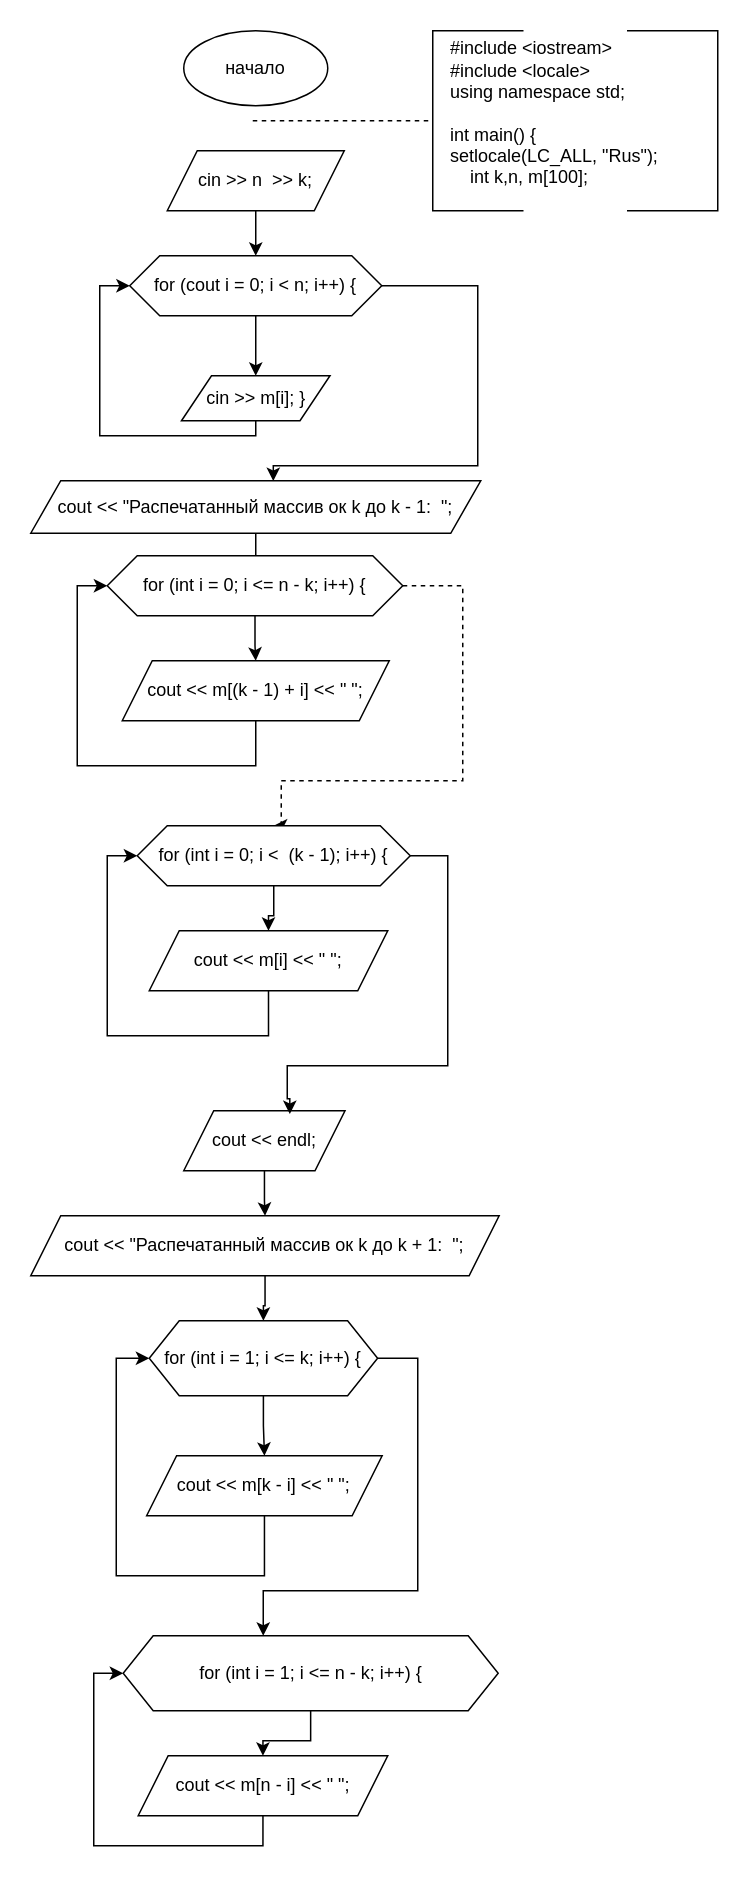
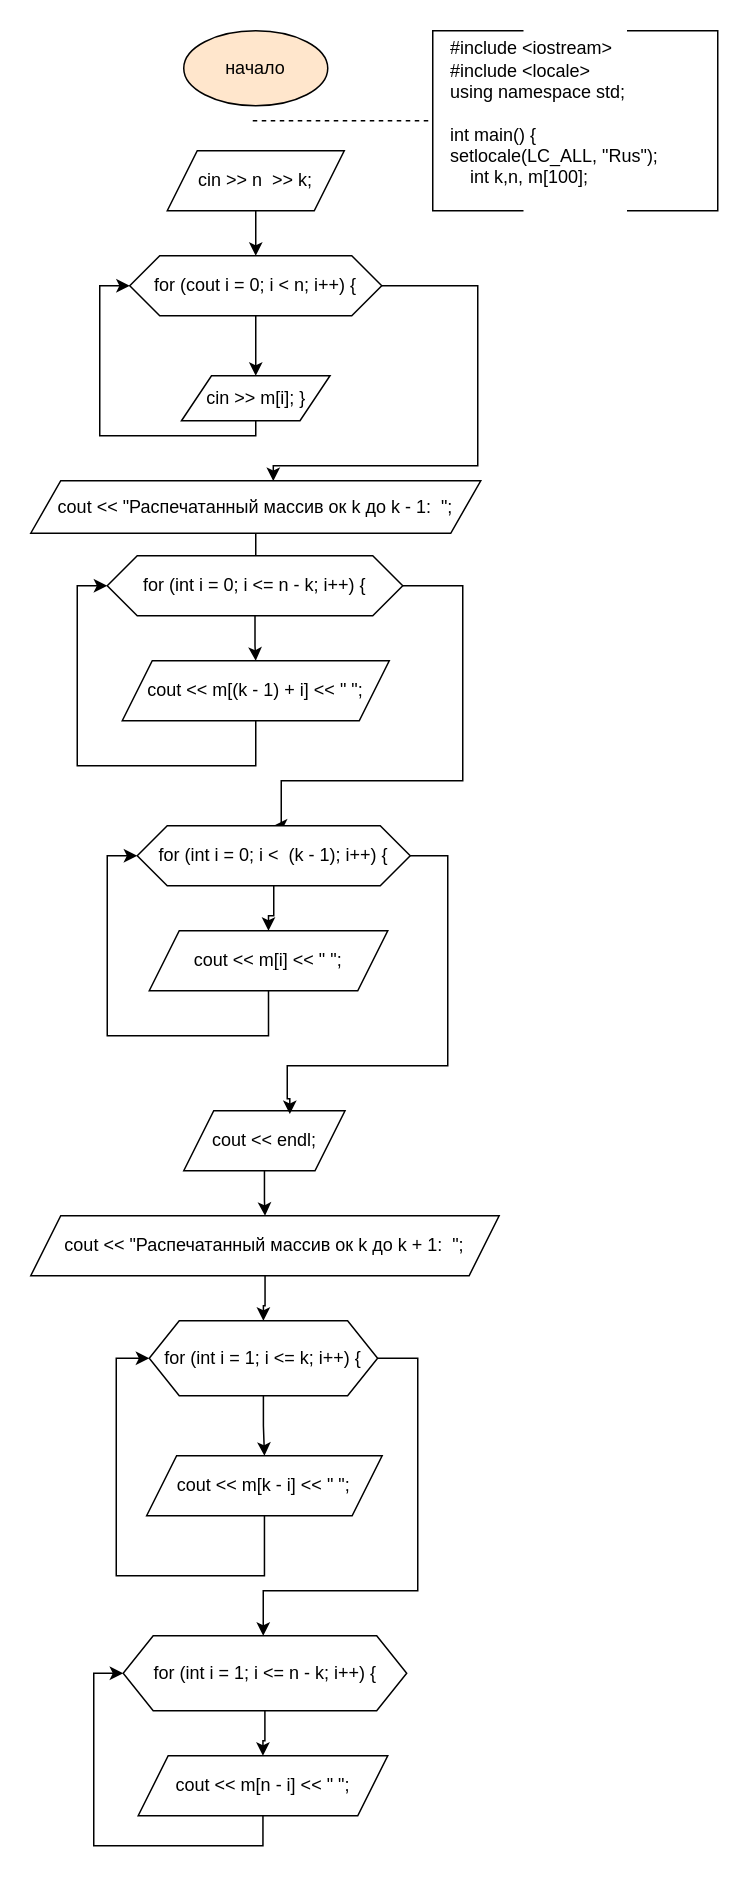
- <mxCell id="2" value="начало" style="ellipse;whiteSpace=wrap;html=1;" vertex="1" parent="1"><mxGeometry x="122" y="20" width="96" height="50" as="geometry" /></mxCell>
+ <mxCell id="2" value="начало" style="ellipse;whiteSpace=wrap;html=1;fillColor=#ffe6cc;" vertex="1" parent="1"><mxGeometry x="122" y="20" width="96" height="50" as="geometry" /></mxCell>
- <mxCell id="13" style="edgeStyle=orthogonalEdgeStyle;rounded=0;orthogonalLoop=1;jettySize=auto;html=1;entryX=0.5;entryY=0;entryDx=0;entryDy=0;dashed=1;" edge="1" parent="1" source="14" target="18"><mxGeometry relative="1" as="geometry"><Array as="points"><mxPoint x="308" y="390" /><mxPoint x="308" y="520" /><mxPoint x="187" y="520" /><mxPoint x="187" y="550" /></Array></mxGeometry></mxCell>
+ <mxCell id="13" style="edgeStyle=orthogonalEdgeStyle;rounded=0;orthogonalLoop=1;jettySize=auto;html=1;entryX=0.5;entryY=0;entryDx=0;entryDy=0;" edge="1" parent="1" source="14" target="18"><mxGeometry relative="1" as="geometry"><Array as="points"><mxPoint x="308" y="390" /><mxPoint x="308" y="520" /><mxPoint x="187" y="520" /><mxPoint x="187" y="550" /></Array></mxGeometry></mxCell>
- <mxCell id="32" value="for (int i = 1; i &amp;lt;= n - k; i++) {" style="shape=hexagon;perimeter=hexagonPerimeter2;whiteSpace=wrap;html=1;fixedSize=1;" vertex="1" parent="1"><mxGeometry x="81.63" y="1090" width="250" height="50" as="geometry" /></mxCell>
+ <mxCell id="32" value="for (int i = 1; i &amp;lt;= n - k; i++) {" style="shape=hexagon;perimeter=hexagonPerimeter2;whiteSpace=wrap;html=1;fixedSize=1;" vertex="1" parent="1"><mxGeometry x="81.63" y="1090" width="189" height="50" as="geometry" /></mxCell>
